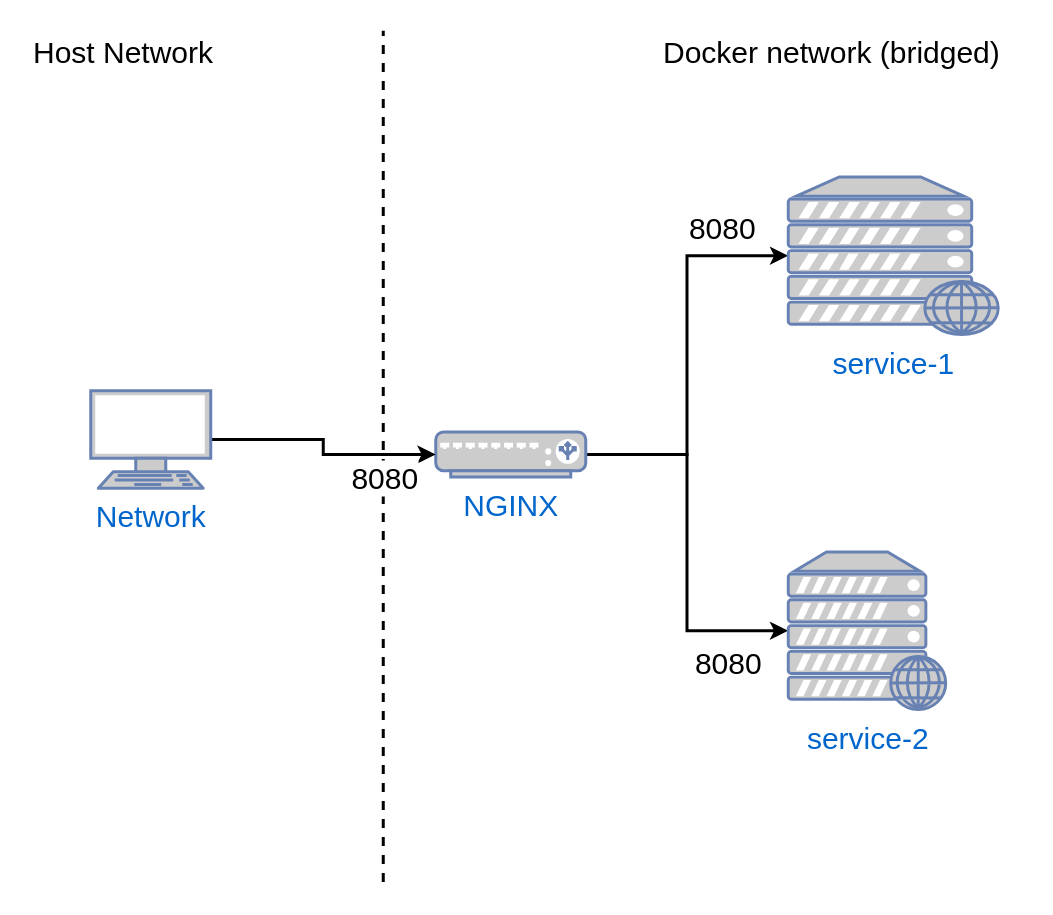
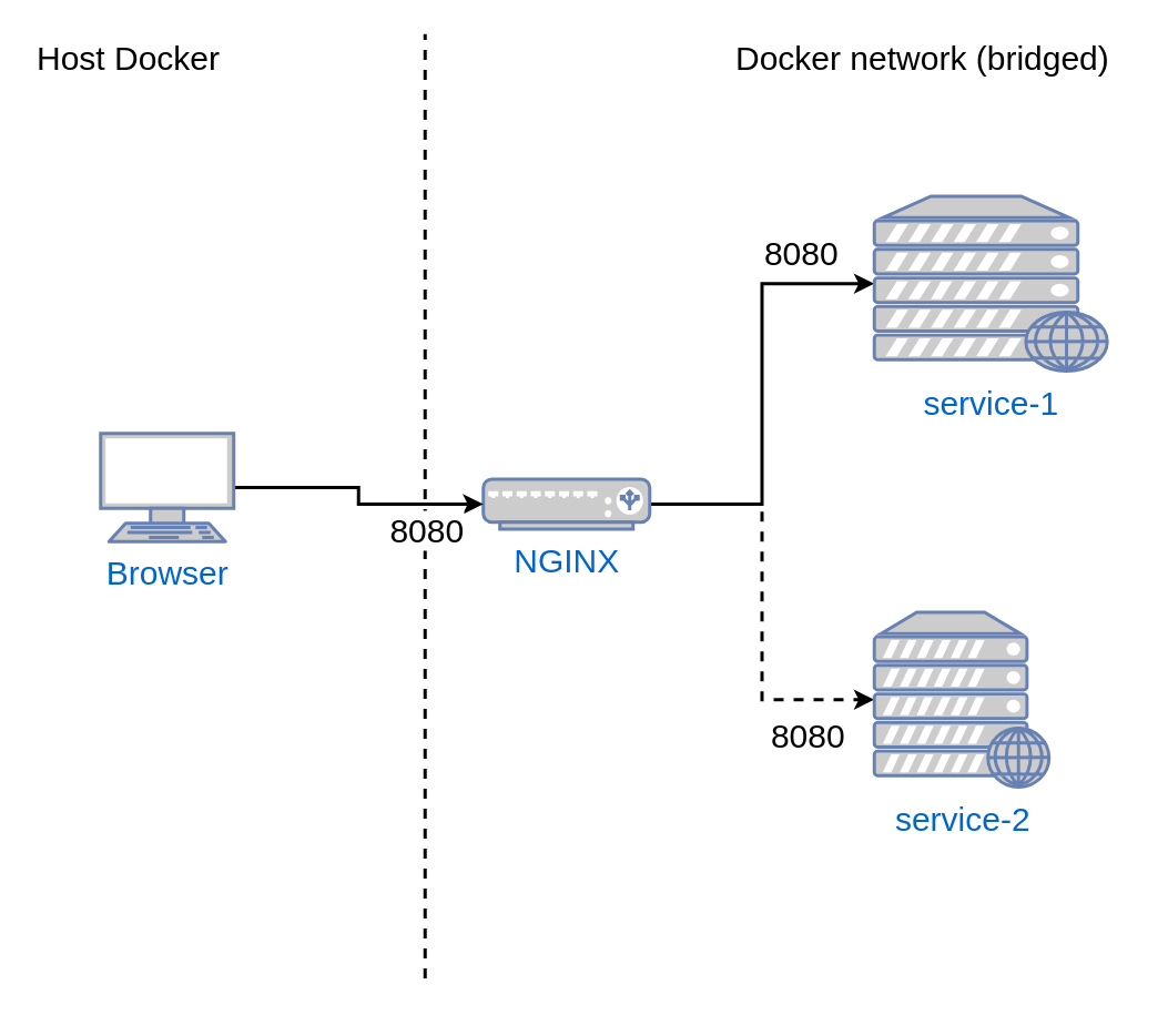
- <mxCell id="11" value="Host Network" style="text;html=1;resizable=0;points=[];autosize=1;align=left;verticalAlign=top;spacingTop=-4;fontSize=20;" vertex="1" parent="1"><mxGeometry x="20" y="20" width="140" height="30" as="geometry" /></mxCell>
+ <mxCell id="11" value="Host Docker" style="text;html=1;resizable=0;points=[];autosize=1;align=left;verticalAlign=top;spacingTop=-4;fontSize=20;" vertex="1" parent="1"><mxGeometry x="20" y="20" width="140" height="30" as="geometry" /></mxCell>
- <mxCell id="14" value="&lt;font style=&quot;font-size: 20px&quot;&gt;Network&lt;/font&gt;" style="fontColor=#0066CC;verticalAlign=top;verticalLabelPosition=bottom;labelPosition=center;align=center;html=1;outlineConnect=0;fillColor=#CCCCCC;strokeColor=#6881B3;gradientColor=none;gradientDirection=north;strokeWidth=2;shape=mxgraph.networks.terminal;" vertex="1" parent="1"><mxGeometry x="60" y="260" width="80" height="65" as="geometry" /></mxCell>
+ <mxCell id="14" value="&lt;font style=&quot;font-size: 20px&quot;&gt;Browser&lt;/font&gt;" style="fontColor=#0066CC;verticalAlign=top;verticalLabelPosition=bottom;labelPosition=center;align=center;html=1;outlineConnect=0;fillColor=#CCCCCC;strokeColor=#6881B3;gradientColor=none;gradientDirection=north;strokeWidth=2;shape=mxgraph.networks.terminal;" vertex="1" parent="1"><mxGeometry x="60" y="260" width="80" height="65" as="geometry" /></mxCell>
- <mxCell id="4" style="edgeStyle=orthogonalEdgeStyle;rounded=0;orthogonalLoop=1;jettySize=auto;html=1;exitX=1;exitY=0.5;exitDx=0;exitDy=0;exitPerimeter=0;entryX=0;entryY=0.5;entryDx=0;entryDy=0;entryPerimeter=0;fontSize=20;strokeWidth=2;" edge="1" parent="1" source="6" target="7"><mxGeometry relative="1" as="geometry" /></mxCell>
+ <mxCell id="4" style="edgeStyle=orthogonalEdgeStyle;rounded=0;orthogonalLoop=1;jettySize=auto;html=1;exitX=1;exitY=0.5;exitDx=0;exitDy=0;exitPerimeter=0;entryX=0;entryY=0.5;entryDx=0;entryDy=0;entryPerimeter=0;fontSize=20;strokeWidth=2;dashed=1;" edge="1" parent="1" source="6" target="7"><mxGeometry relative="1" as="geometry" /></mxCell>
